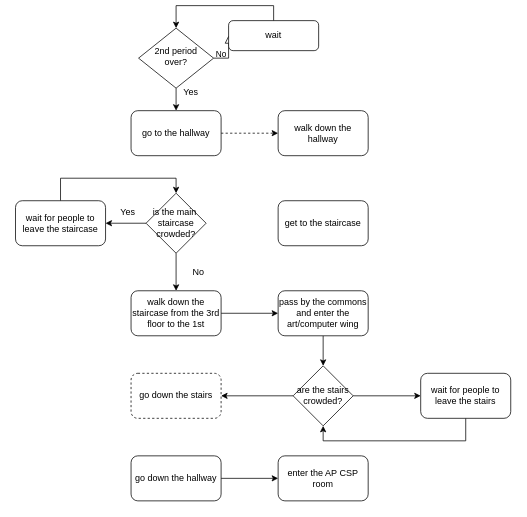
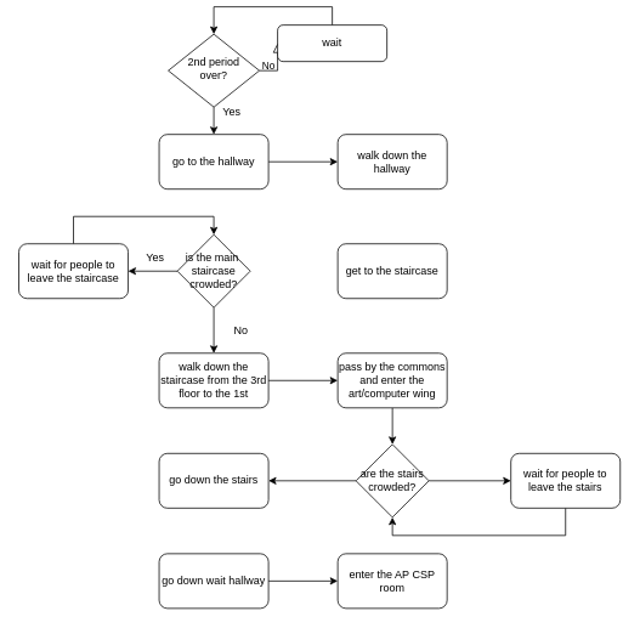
- <mxCell id="7" style="edgeStyle=orthogonalEdgeStyle;rounded=0;orthogonalLoop=1;jettySize=auto;html=1;exitX=1;exitY=0.5;exitDx=0;exitDy=0;entryX=0;entryY=0.5;entryDx=0;entryDy=0;dashed=1;" edge="1" parent="1" source="8" target="9"><mxGeometry relative="1" as="geometry" /></mxCell>
+ <mxCell id="7" style="edgeStyle=orthogonalEdgeStyle;rounded=0;orthogonalLoop=1;jettySize=auto;html=1;exitX=1;exitY=0.5;exitDx=0;exitDy=0;entryX=0;entryY=0.5;entryDx=0;entryDy=0;" edge="1" parent="1" source="8" target="9"><mxGeometry relative="1" as="geometry" /></mxCell>
- <mxCell id="26" value="go down the stairs" style="rounded=1;whiteSpace=wrap;html=1;dashed=1;" vertex="1" parent="1"><mxGeometry x="174" y="490" width="120" height="60" as="geometry" /></mxCell>
+ <mxCell id="26" value="go down the stairs" style="rounded=1;whiteSpace=wrap;html=1;" vertex="1" parent="1"><mxGeometry x="174" y="490" width="120" height="60" as="geometry" /></mxCell>
- <mxCell id="30" value="go down the hallway" style="rounded=1;whiteSpace=wrap;html=1;" vertex="1" parent="1"><mxGeometry x="174" y="600" width="120" height="60" as="geometry" /></mxCell>
+ <mxCell id="30" value="go down wait hallway" style="rounded=1;whiteSpace=wrap;html=1;" vertex="1" parent="1"><mxGeometry x="174" y="600" width="120" height="60" as="geometry" /></mxCell>
